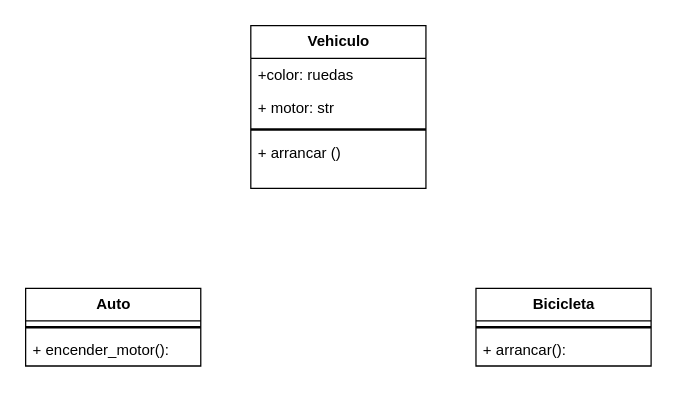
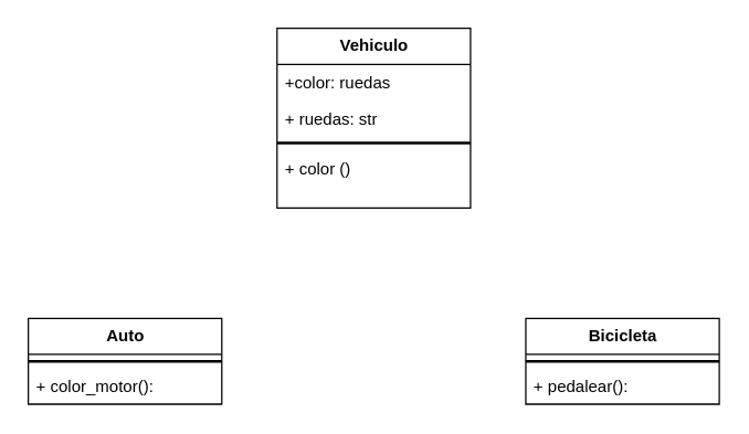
- <mxCell id="4" value="+ motor: str" style="text;strokeColor=none;fillColor=none;align=left;verticalAlign=top;spacingLeft=4;spacingRight=4;overflow=hidden;rotatable=0;points=[[0,0.5],[1,0.5]];portConstraint=eastwest;whiteSpace=wrap;html=1;" parent="2" vertex="1"><mxGeometry y="52" width="140" height="26" as="geometry" /></mxCell>
+ <mxCell id="4" value="+ ruedas: str" style="text;strokeColor=none;fillColor=none;align=left;verticalAlign=top;spacingLeft=4;spacingRight=4;overflow=hidden;rotatable=0;points=[[0,0.5],[1,0.5]];portConstraint=eastwest;whiteSpace=wrap;html=1;" parent="2" vertex="1"><mxGeometry y="52" width="140" height="26" as="geometry" /></mxCell>
- <mxCell id="6" value="+ arrancar ()" style="text;strokeColor=none;fillColor=none;align=left;verticalAlign=top;spacingLeft=4;spacingRight=4;overflow=hidden;rotatable=0;points=[[0,0.5],[1,0.5]];portConstraint=eastwest;whiteSpace=wrap;html=1;" parent="2" vertex="1"><mxGeometry y="88" width="140" height="42" as="geometry" /></mxCell>
+ <mxCell id="6" value="+ color ()" style="text;strokeColor=none;fillColor=none;align=left;verticalAlign=top;spacingLeft=4;spacingRight=4;overflow=hidden;rotatable=0;points=[[0,0.5],[1,0.5]];portConstraint=eastwest;whiteSpace=wrap;html=1;" parent="2" vertex="1"><mxGeometry y="88" width="140" height="42" as="geometry" /></mxCell>
- <mxCell id="9" value="+ encender_motor():" style="text;strokeColor=none;fillColor=none;align=left;verticalAlign=top;spacingLeft=4;spacingRight=4;overflow=hidden;rotatable=0;points=[[0,0.5],[1,0.5]];portConstraint=eastwest;whiteSpace=wrap;html=1;" parent="7" vertex="1"><mxGeometry y="36" width="140" height="26" as="geometry" /></mxCell>
+ <mxCell id="9" value="+ color_motor():" style="text;strokeColor=none;fillColor=none;align=left;verticalAlign=top;spacingLeft=4;spacingRight=4;overflow=hidden;rotatable=0;points=[[0,0.5],[1,0.5]];portConstraint=eastwest;whiteSpace=wrap;html=1;" parent="7" vertex="1"><mxGeometry y="36" width="140" height="26" as="geometry" /></mxCell>
- <mxCell id="12" value="+ arrancar():" style="text;strokeColor=none;fillColor=none;align=left;verticalAlign=top;spacingLeft=4;spacingRight=4;overflow=hidden;rotatable=0;points=[[0,0.5],[1,0.5]];portConstraint=eastwest;whiteSpace=wrap;html=1;" parent="10" vertex="1"><mxGeometry y="36" width="140" height="26" as="geometry" /></mxCell>
+ <mxCell id="12" value="+ pedalear():" style="text;strokeColor=none;fillColor=none;align=left;verticalAlign=top;spacingLeft=4;spacingRight=4;overflow=hidden;rotatable=0;points=[[0,0.5],[1,0.5]];portConstraint=eastwest;whiteSpace=wrap;html=1;" parent="10" vertex="1"><mxGeometry y="36" width="140" height="26" as="geometry" /></mxCell>
